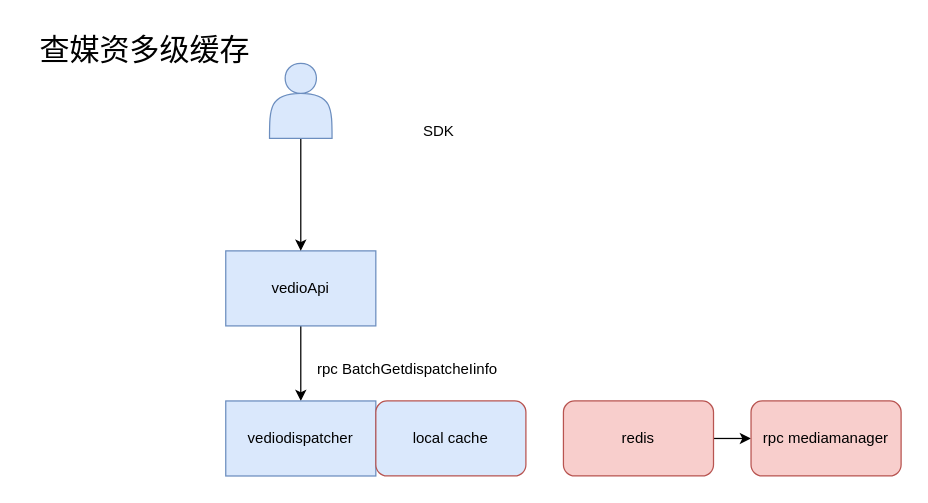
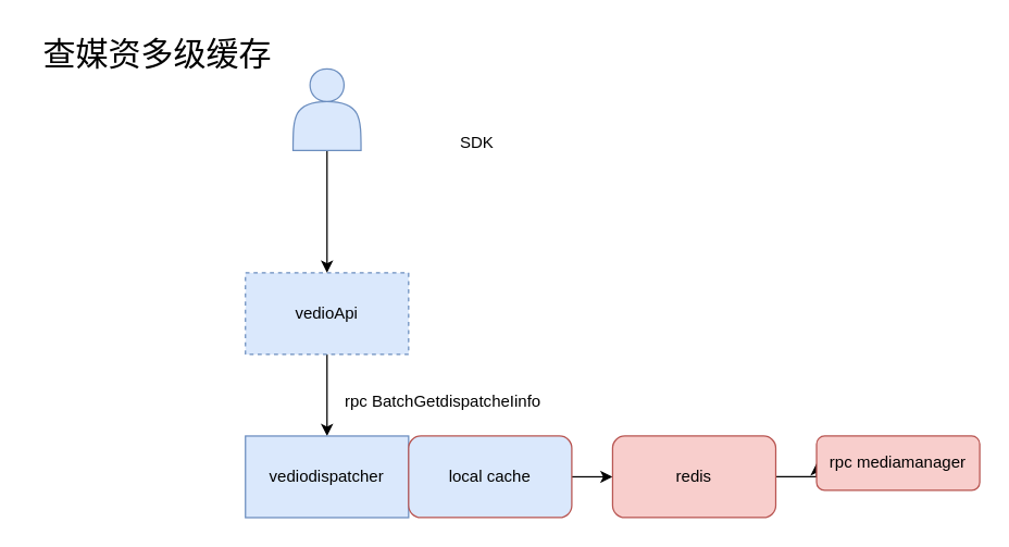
- <mxCell id="3" value="vedioApi" style="rounded=0;whiteSpace=wrap;html=1;fillColor=#dae8fc;strokeColor=#6c8ebf;" vertex="1" parent="1"><mxGeometry x="180" y="200" width="120" height="60" as="geometry" /></mxCell>
+ <mxCell id="3" value="vedioApi" style="rounded=0;whiteSpace=wrap;html=1;fillColor=#dae8fc;strokeColor=#6c8ebf;dashed=1;" vertex="1" parent="1"><mxGeometry x="180" y="200" width="120" height="60" as="geometry" /></mxCell>
+ <mxCell id="10" style="edgeStyle=orthogonalEdgeStyle;rounded=0;orthogonalLoop=1;jettySize=auto;html=1;exitX=1;exitY=0.5;exitDx=0;exitDy=0;entryX=0;entryY=0.5;entryDx=0;entryDy=0;fontSize=12;" edge="1" parent="1" source="11" target="13"><mxGeometry relative="1" as="geometry" /></mxCell>
- <mxCell id="14" value="rpc mediamanager" style="rounded=1;whiteSpace=wrap;html=1;fontSize=12;fillColor=#f8cecc;strokeColor=#b85450;" vertex="1" parent="1"><mxGeometry x="600" y="320" width="120" height="60" as="geometry" /></mxCell>
+ <mxCell id="14" value="rpc mediamanager" style="rounded=1;whiteSpace=wrap;html=1;fontSize=12;fillColor=#f8cecc;strokeColor=#b85450;" vertex="1" parent="1"><mxGeometry x="600" y="320" width="120" height="40" as="geometry" /></mxCell>
